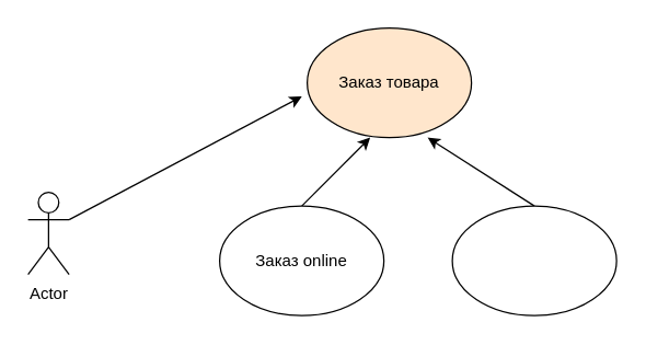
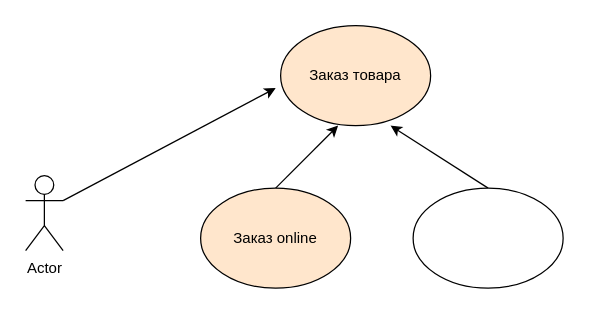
- <mxCell id="7" value="Заказ online" style="ellipse;whiteSpace=wrap;html=1;" vertex="1" parent="1"><mxGeometry x="160" y="150" width="120" height="80" as="geometry" /></mxCell>
+ <mxCell id="7" value="Заказ online" style="ellipse;whiteSpace=wrap;html=1;fillColor=#ffe6cc;" vertex="1" parent="1"><mxGeometry x="160" y="150" width="120" height="80" as="geometry" /></mxCell>
